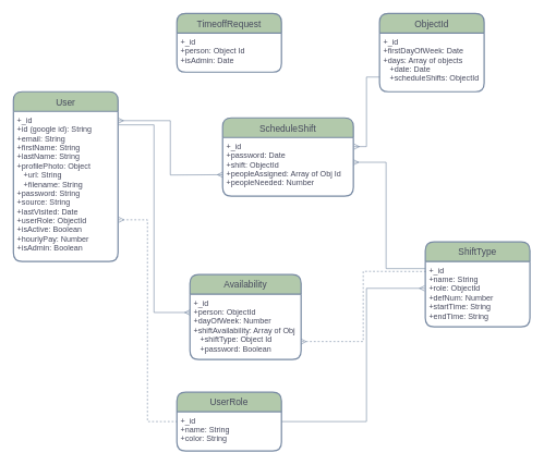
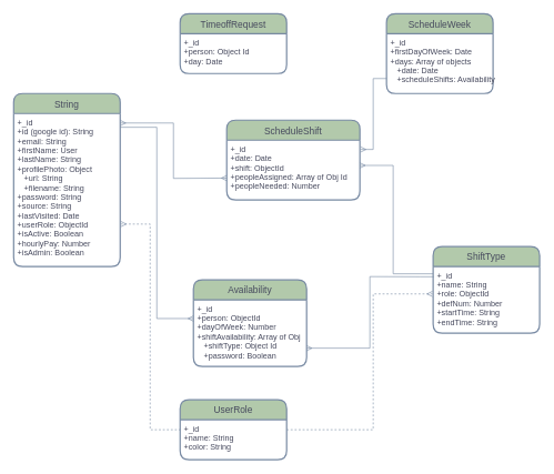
- <mxCell id="12" value="ObjectId" style="swimlane;childLayout=stackLayout;horizontal=1;startSize=30;horizontalStack=0;rounded=1;fontSize=14;fontStyle=0;strokeWidth=2;resizeParent=0;resizeLast=1;shadow=0;dashed=0;align=center;fillColor=#B2C9AB;strokeColor=#788AA3;fontColor=#46495D;" vertex="1" parent="1"><mxGeometry x="580" y="20" width="160" height="120" as="geometry" /></mxCell>
+ <mxCell id="12" value="ScheduleWeek" style="swimlane;childLayout=stackLayout;horizontal=1;startSize=30;horizontalStack=0;rounded=1;fontSize=14;fontStyle=0;strokeWidth=2;resizeParent=0;resizeLast=1;shadow=0;dashed=0;align=center;fillColor=#B2C9AB;strokeColor=#788AA3;fontColor=#46495D;" vertex="1" parent="1"><mxGeometry x="580" y="20" width="160" height="120" as="geometry" /></mxCell>
- <mxCell id="8" value="+_id&#10;+person: Object Id&#10;+isAdmin: Date" style="align=left;strokeColor=none;fillColor=none;spacingLeft=4;fontSize=12;verticalAlign=top;resizable=0;rotatable=0;part=1;fontColor=#46495D;" vertex="1" parent="7"><mxGeometry y="30" width="160" height="60" as="geometry" /></mxCell>
+ <mxCell id="8" value="+_id&#10;+person: Object Id&#10;+day: Date" style="align=left;strokeColor=none;fillColor=none;spacingLeft=4;fontSize=12;verticalAlign=top;resizable=0;rotatable=0;part=1;fontColor=#46495D;" vertex="1" parent="7"><mxGeometry y="30" width="160" height="60" as="geometry" /></mxCell>
- <mxCell id="13" value="+_id&#10;+firstDayOfWeek: Date&#10;+days: Array of objects&#10;   +date: Date&#10;   +scheduleShifts: ObjectId" style="align=left;strokeColor=none;fillColor=none;spacingLeft=4;fontSize=12;verticalAlign=top;resizable=0;rotatable=0;part=1;fontColor=#46495D;" vertex="1" parent="12"><mxGeometry y="30" width="160" height="90" as="geometry" /></mxCell>
+ <mxCell id="13" value="+_id&#10;+firstDayOfWeek: Date&#10;+days: Array of objects&#10;   +date: Date&#10;   +scheduleShifts: Availability" style="align=left;strokeColor=none;fillColor=none;spacingLeft=4;fontSize=12;verticalAlign=top;resizable=0;rotatable=0;part=1;fontColor=#46495D;" vertex="1" parent="12"><mxGeometry y="30" width="160" height="90" as="geometry" /></mxCell>
- <mxCell id="2" value="User" style="swimlane;childLayout=stackLayout;horizontal=1;startSize=30;horizontalStack=0;rounded=1;fontSize=14;fontStyle=0;strokeWidth=2;resizeParent=0;resizeLast=1;shadow=0;dashed=0;align=center;fillColor=#B2C9AB;strokeColor=#788AA3;fontColor=#46495D;" vertex="1" parent="1"><mxGeometry x="20" y="140" width="160" height="260" as="geometry" /></mxCell>
+ <mxCell id="2" value="String" style="swimlane;childLayout=stackLayout;horizontal=1;startSize=30;horizontalStack=0;rounded=1;fontSize=14;fontStyle=0;strokeWidth=2;resizeParent=0;resizeLast=1;shadow=0;dashed=0;align=center;fillColor=#B2C9AB;strokeColor=#788AA3;fontColor=#46495D;" vertex="1" parent="1"><mxGeometry x="20" y="140" width="160" height="260" as="geometry" /></mxCell>
- <mxCell id="3" value="+_id&#10;+id (google id): String&#10;+email: String&#10;+firstName: String&#10;+lastName: String&#10;+profilePhoto: Object&#10;   +url: String&#10;   +filename: String&#10;+password: String&#10;+source: String&#10;+lastVisited: Date&#10;+userRole: ObjectId&#10;+isActive: Boolean&#10;+hourlyPay: Number&#10;+isAdmin: Boolean&#10;" style="align=left;strokeColor=none;fillColor=none;spacingLeft=4;fontSize=12;verticalAlign=top;resizable=0;rotatable=0;part=1;fontColor=#46495D;" vertex="1" parent="2"><mxGeometry y="30" width="160" height="230" as="geometry" /></mxCell>
+ <mxCell id="3" value="+_id&#10;+id (google id): String&#10;+email: String&#10;+firstName: User&#10;+lastName: String&#10;+profilePhoto: Object&#10;   +url: String&#10;   +filename: String&#10;+password: String&#10;+source: String&#10;+lastVisited: Date&#10;+userRole: ObjectId&#10;+isActive: Boolean&#10;+hourlyPay: Number&#10;+isAdmin: Boolean&#10;" style="align=left;strokeColor=none;fillColor=none;spacingLeft=4;fontSize=12;verticalAlign=top;resizable=0;rotatable=0;part=1;fontColor=#46495D;" vertex="1" parent="2"><mxGeometry y="30" width="160" height="230" as="geometry" /></mxCell>
- <mxCell id="15" value="+_id&#10;+password: Date&#10;+shift: ObjectId&#10;+peopleAssigned: Array of Obj Id&#10;+peopleNeeded: Number" style="align=left;strokeColor=none;fillColor=none;spacingLeft=4;fontSize=12;verticalAlign=top;resizable=0;rotatable=0;part=1;fontColor=#46495D;" vertex="1" parent="14"><mxGeometry y="30" width="200" height="90" as="geometry" /></mxCell>
+ <mxCell id="15" value="+_id&#10;+date: Date&#10;+shift: ObjectId&#10;+peopleAssigned: Array of Obj Id&#10;+peopleNeeded: Number" style="align=left;strokeColor=none;fillColor=none;spacingLeft=4;fontSize=12;verticalAlign=top;resizable=0;rotatable=0;part=1;fontColor=#46495D;" vertex="1" parent="14"><mxGeometry y="30" width="200" height="90" as="geometry" /></mxCell>
- <mxCell id="20" style="edgeStyle=orthogonalEdgeStyle;rounded=0;orthogonalLoop=1;jettySize=auto;html=1;startArrow=none;startFill=0;endArrow=ERmany;endFill=0;exitX=0.006;exitY=0.152;exitDx=0;exitDy=0;exitPerimeter=0;entryX=0.999;entryY=0.725;entryDx=0;entryDy=0;entryPerimeter=0;strokeColor=#788AA3;fontColor=#46495D;dashed=1;" edge="1" parent="1" source="10" target="19"><mxGeometry relative="1" as="geometry"><mxPoint x="630" y="430" as="sourcePoint" /><mxPoint x="460" y="521" as="targetPoint" /><Array as="points"><mxPoint x="630" y="415" /><mxPoint x="555" y="415" /><mxPoint x="555" y="523" /></Array></mxGeometry></mxCell>
+ <mxCell id="20" style="edgeStyle=orthogonalEdgeStyle;rounded=0;orthogonalLoop=1;jettySize=auto;html=1;startArrow=none;startFill=0;endArrow=ERmany;endFill=0;exitX=0.006;exitY=0.152;exitDx=0;exitDy=0;exitPerimeter=0;entryX=0.999;entryY=0.725;entryDx=0;entryDy=0;entryPerimeter=0;strokeColor=#788AA3;fontColor=#46495D;" edge="1" parent="1" source="10" target="19"><mxGeometry relative="1" as="geometry"><mxPoint x="630" y="430" as="sourcePoint" /><mxPoint x="460" y="521" as="targetPoint" /><Array as="points"><mxPoint x="630" y="415" /><mxPoint x="555" y="415" /><mxPoint x="555" y="523" /></Array></mxGeometry></mxCell>
- <mxCell id="11" style="edgeStyle=orthogonalEdgeStyle;rounded=0;orthogonalLoop=1;jettySize=auto;html=1;exitX=-0.006;exitY=0.41;exitDx=0;exitDy=0;entryX=1;entryY=0.25;entryDx=0;entryDy=0;startArrow=ERmany;startFill=0;endArrow=none;endFill=0;exitPerimeter=0;strokeColor=#788AA3;fontColor=#46495D;" edge="1" parent="1" source="10" target="5"><mxGeometry relative="1" as="geometry"><Array as="points"><mxPoint x="560" y="441" /><mxPoint x="560" y="645" /></Array></mxGeometry></mxCell>
+ <mxCell id="11" style="edgeStyle=orthogonalEdgeStyle;rounded=0;orthogonalLoop=1;jettySize=auto;html=1;exitX=-0.006;exitY=0.41;exitDx=0;exitDy=0;entryX=1;entryY=0.25;entryDx=0;entryDy=0;startArrow=ERmany;startFill=0;endArrow=none;endFill=0;exitPerimeter=0;strokeColor=#788AA3;fontColor=#46495D;dashed=1;" edge="1" parent="1" source="10" target="5"><mxGeometry relative="1" as="geometry"><Array as="points"><mxPoint x="560" y="441" /><mxPoint x="560" y="645" /></Array></mxGeometry></mxCell>
